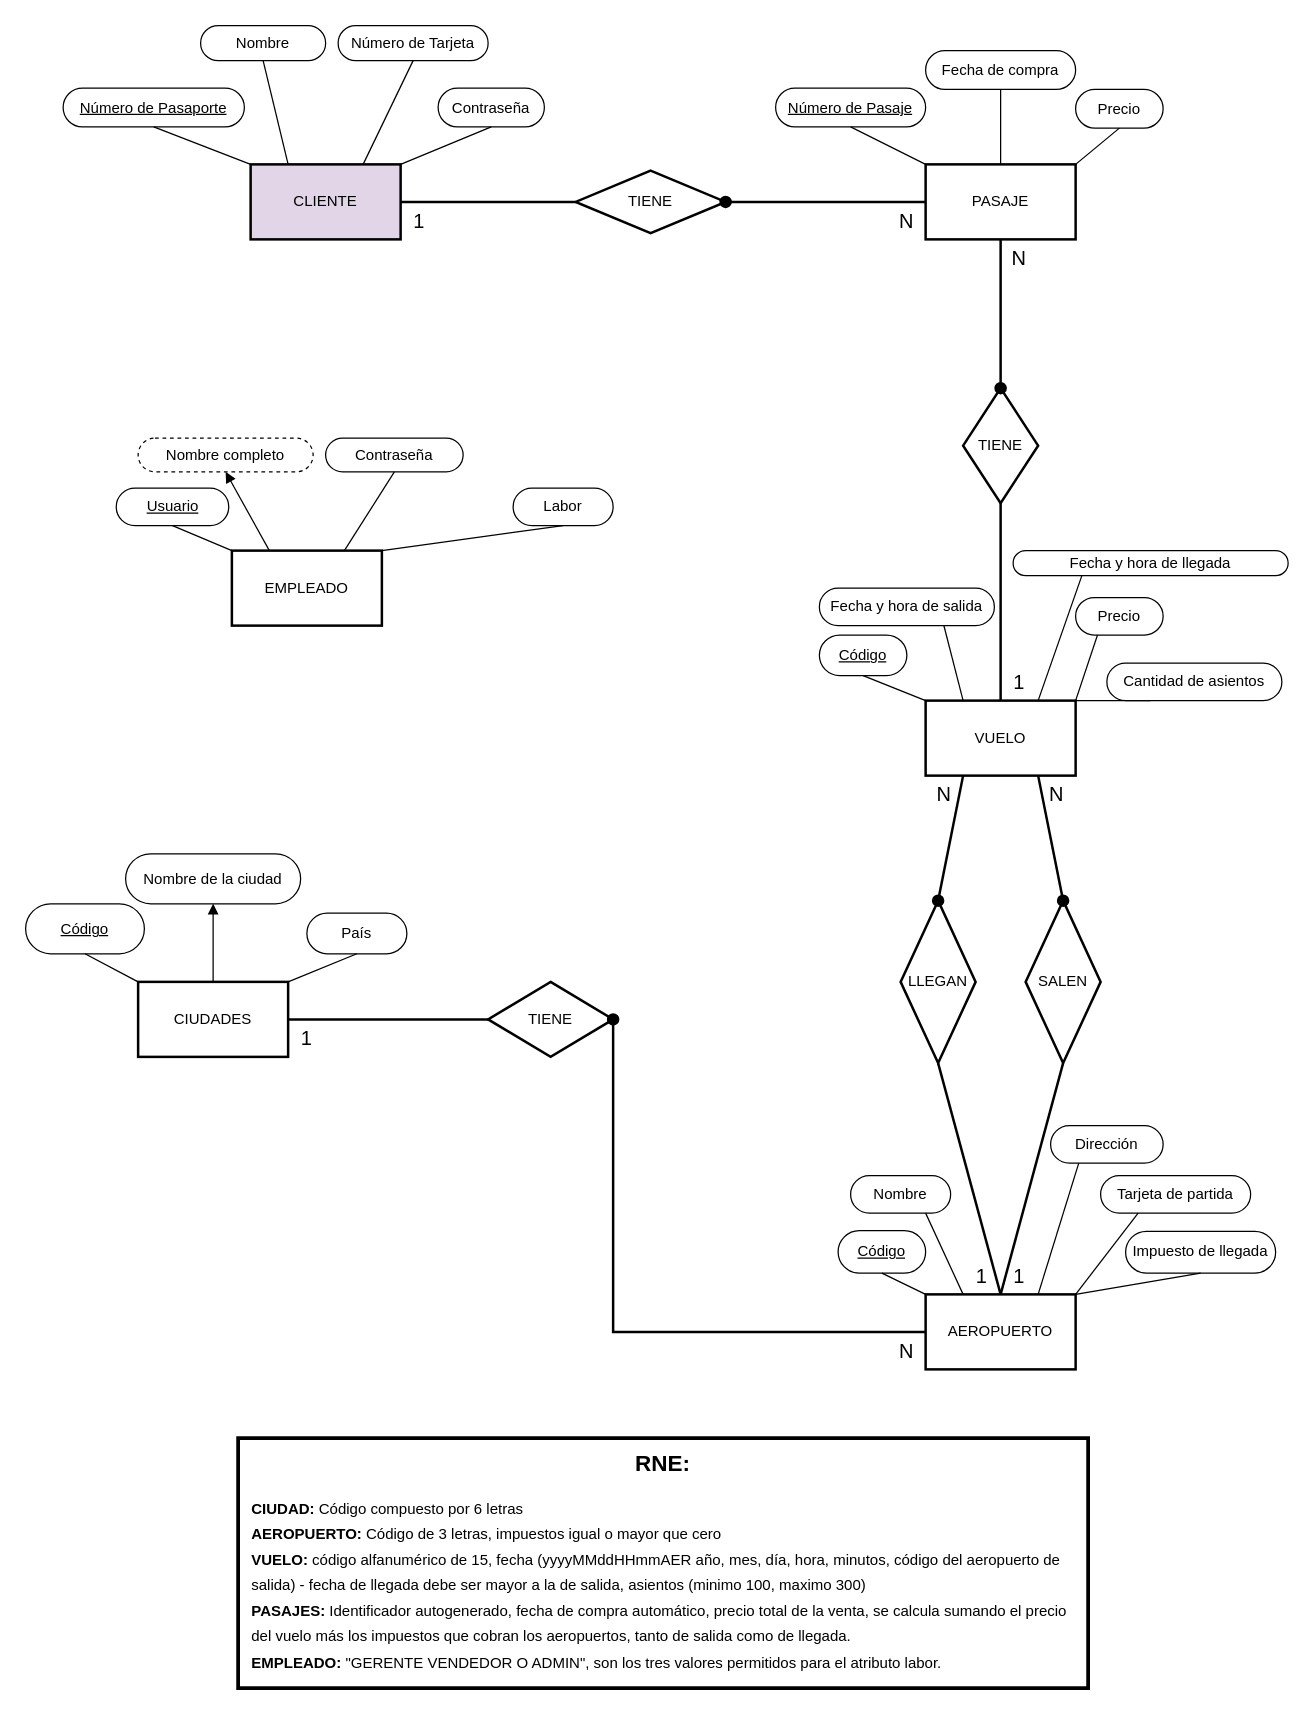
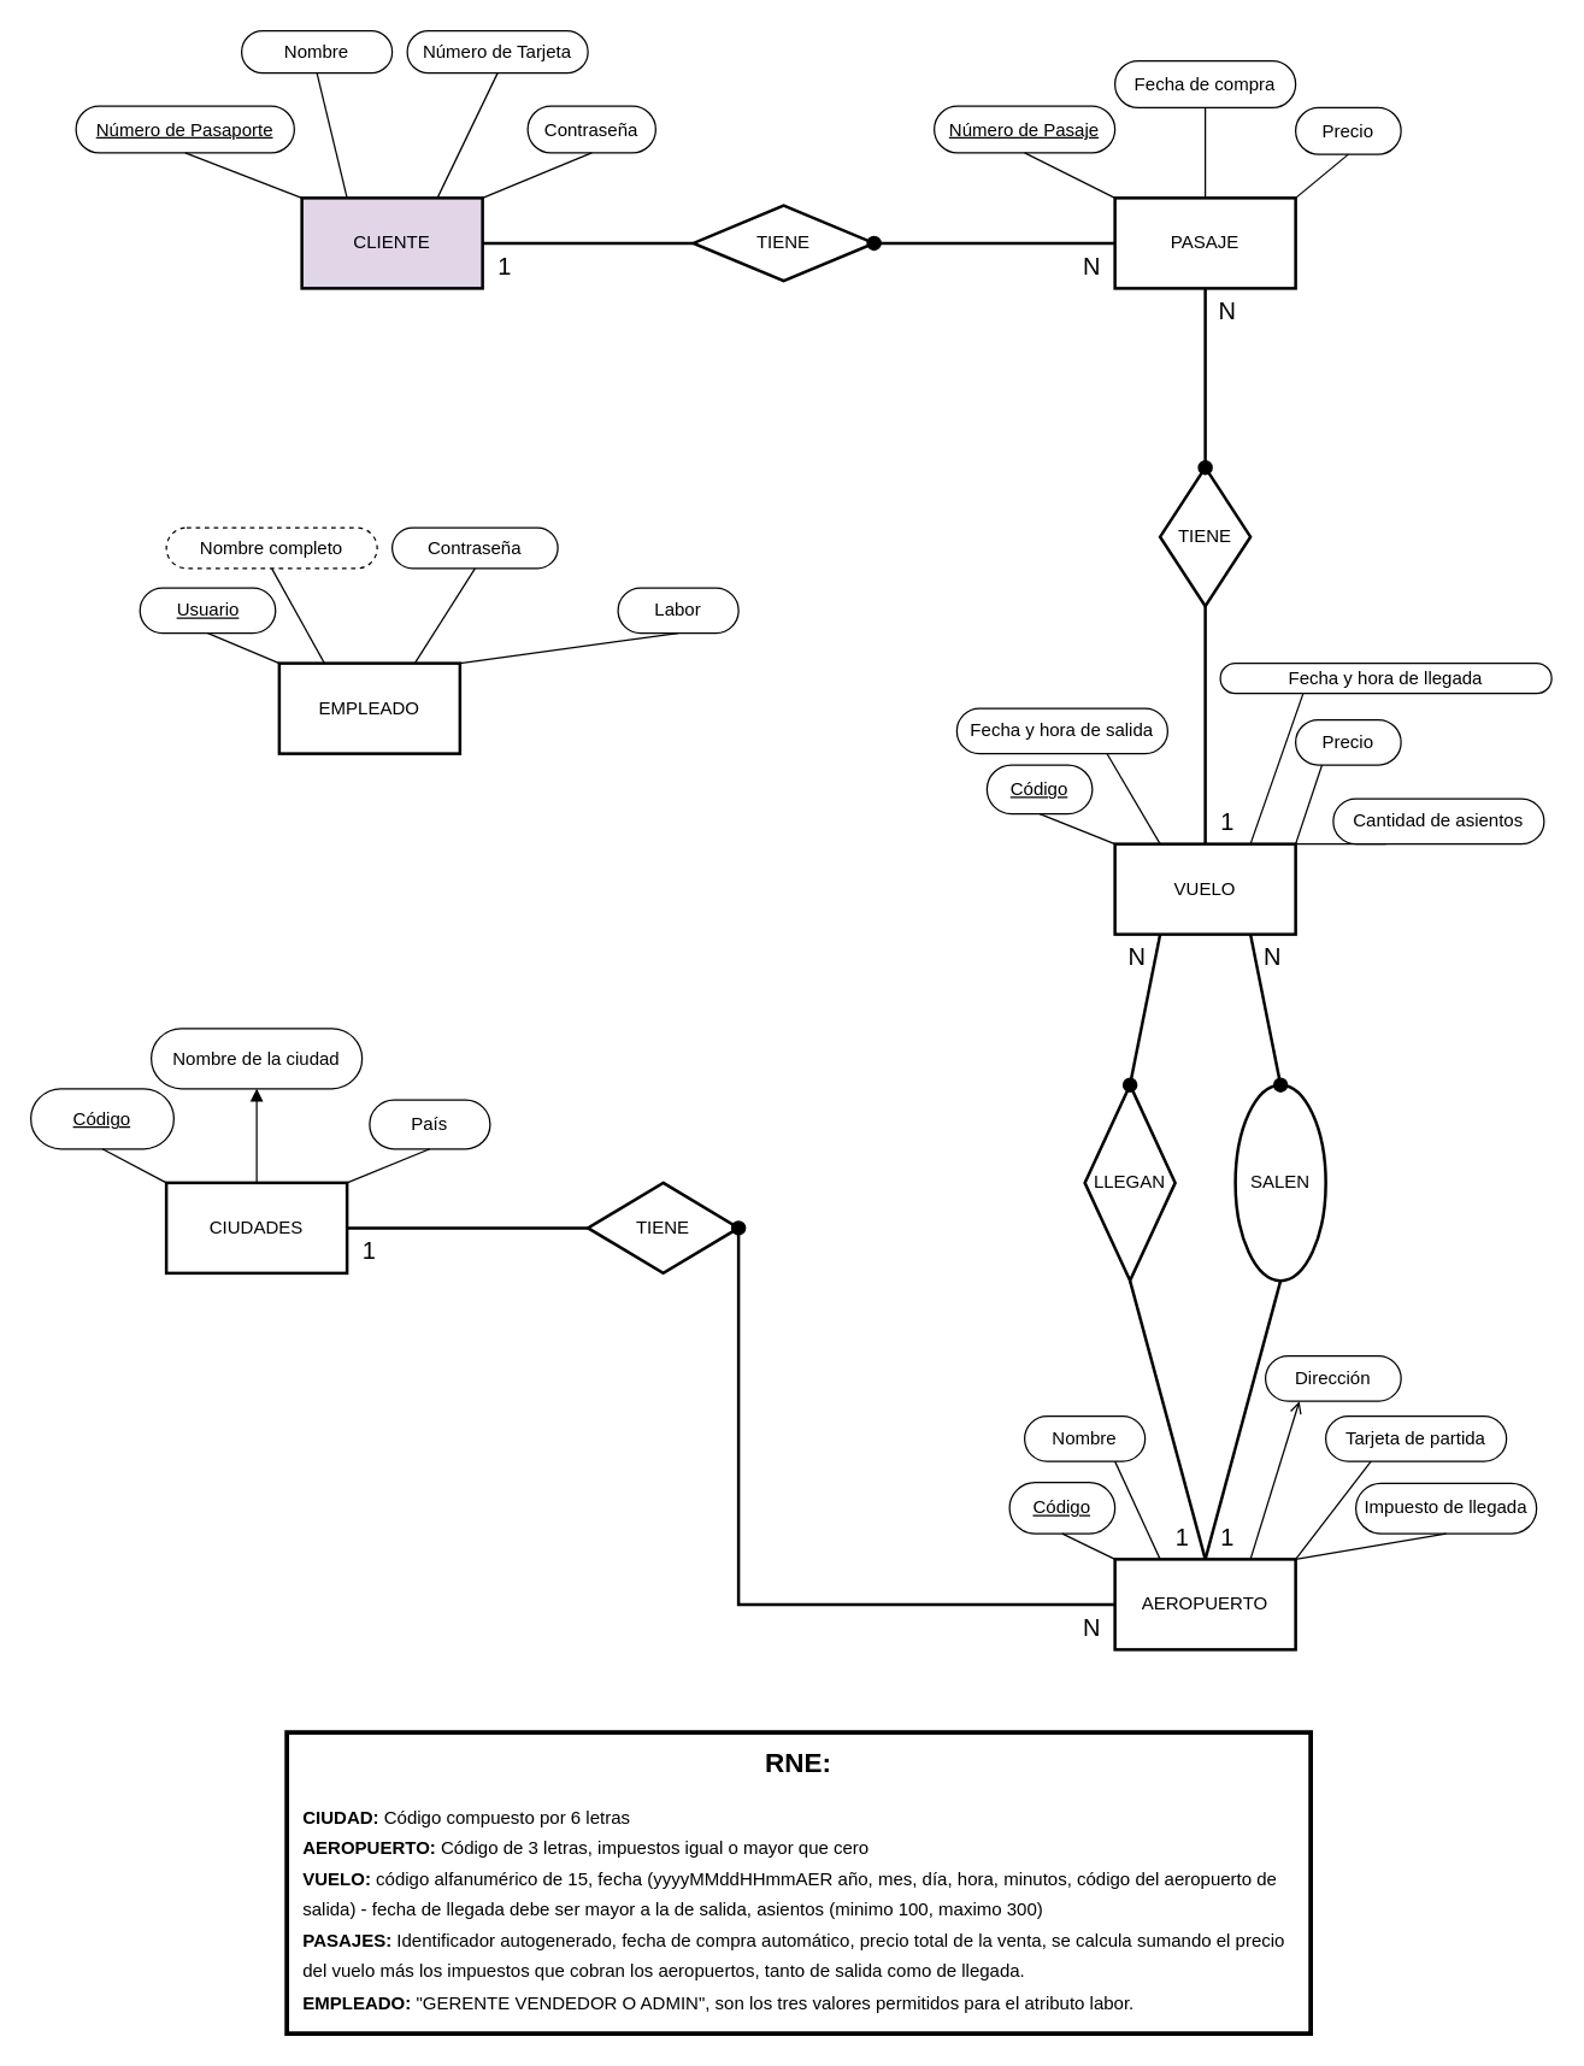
- <mxCell id="9" value="" style="endArrow=block;html=1;rounded=0;entryX=0.5;entryY=1;entryDx=0;entryDy=0;exitX=0.25;exitY=0;exitDx=0;exitDy=0;" parent="1" source="3" target="6" edge="1"><mxGeometry width="50" height="50" relative="1" as="geometry"><mxPoint x="85" y="660" as="sourcePoint" /><mxPoint x="135" y="610" as="targetPoint" /></mxGeometry></mxCell>
+ <mxCell id="9" value="" style="endArrow=none;html=1;rounded=0;entryX=0.5;entryY=1;entryDx=0;entryDy=0;exitX=0.25;exitY=0;exitDx=0;exitDy=0;" parent="1" source="3" target="6" edge="1"><mxGeometry width="50" height="50" relative="1" as="geometry"><mxPoint x="85" y="660" as="sourcePoint" /><mxPoint x="135" y="610" as="targetPoint" /></mxGeometry></mxCell>
- <mxCell id="31" value="Fecha y hora de salida" style="rounded=1;whiteSpace=wrap;html=1;arcSize=50;imageHeight=24;" parent="1" vertex="1"><mxGeometry x="655" y="470" width="140" height="30" as="geometry" /></mxCell>
+ <mxCell id="31" value="Fecha y hora de salida" style="rounded=1;whiteSpace=wrap;html=1;arcSize=50;imageHeight=24;" parent="1" vertex="1"><mxGeometry x="635" y="470" width="140" height="30" as="geometry" /></mxCell>
- <mxCell id="33" value="SALEN" style="rhombus;whiteSpace=wrap;html=1;strokeWidth=2;" parent="1" vertex="1"><mxGeometry x="820" y="720" width="60" height="130" as="geometry" /></mxCell>
+ <mxCell id="33" value="SALEN" style="ellipse;whiteSpace=wrap;html=1;strokeWidth=2;" parent="1" vertex="1"><mxGeometry x="820" y="720" width="60" height="130" as="geometry" /></mxCell>
- <mxCell id="60" value="" style="endArrow=none;html=1;rounded=0;entryX=0.25;entryY=1;entryDx=0;entryDy=0;exitX=0.75;exitY=0;exitDx=0;exitDy=0;" parent="1" source="52" target="54" edge="1"><mxGeometry width="50" height="50" relative="1" as="geometry"><mxPoint x="510" y="1160" as="sourcePoint" /><mxPoint x="560" y="1110" as="targetPoint" /></mxGeometry></mxCell>
+ <mxCell id="60" value="" style="endArrow=open;html=1;rounded=0;entryX=0.25;entryY=1;entryDx=0;entryDy=0;exitX=0.75;exitY=0;exitDx=0;exitDy=0;" parent="1" source="52" target="54" edge="1"><mxGeometry width="50" height="50" relative="1" as="geometry"><mxPoint x="510" y="1160" as="sourcePoint" /><mxPoint x="560" y="1110" as="targetPoint" /></mxGeometry></mxCell>
